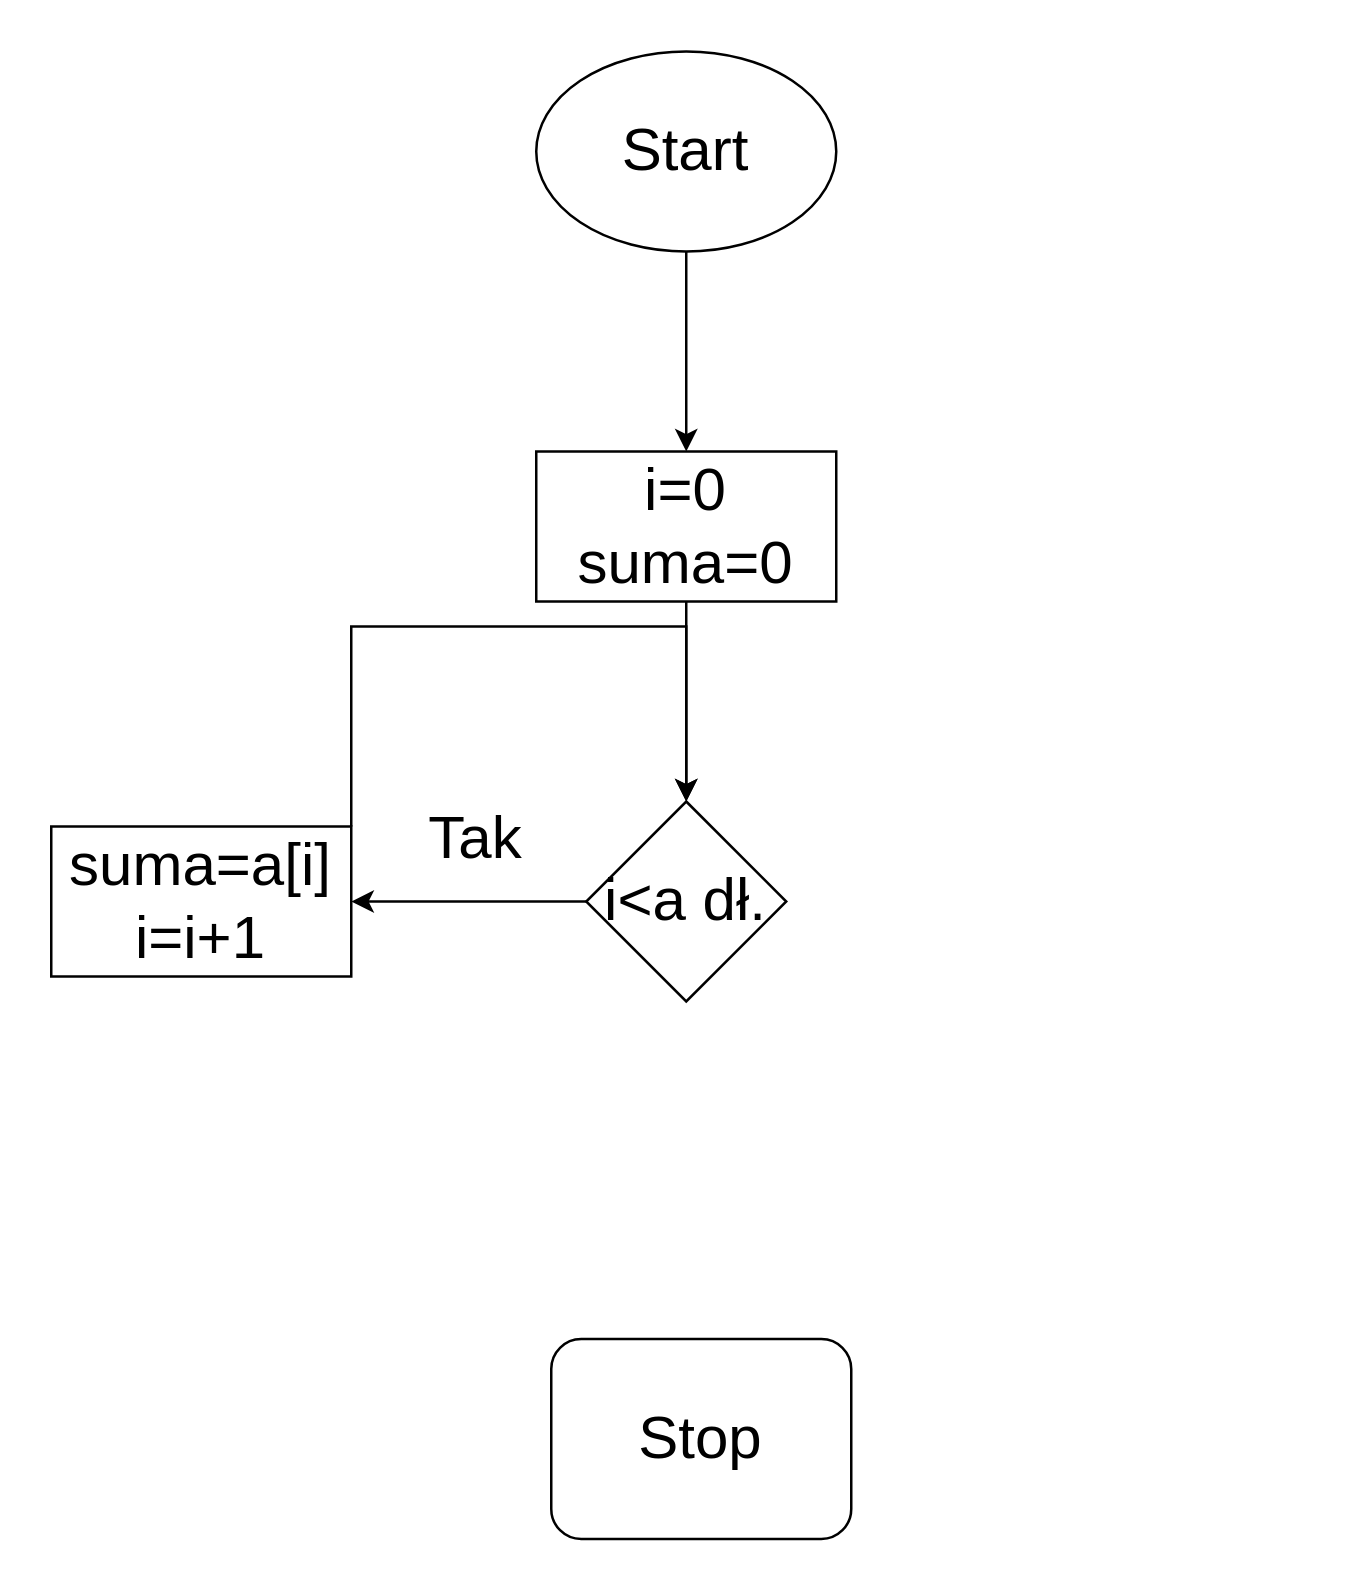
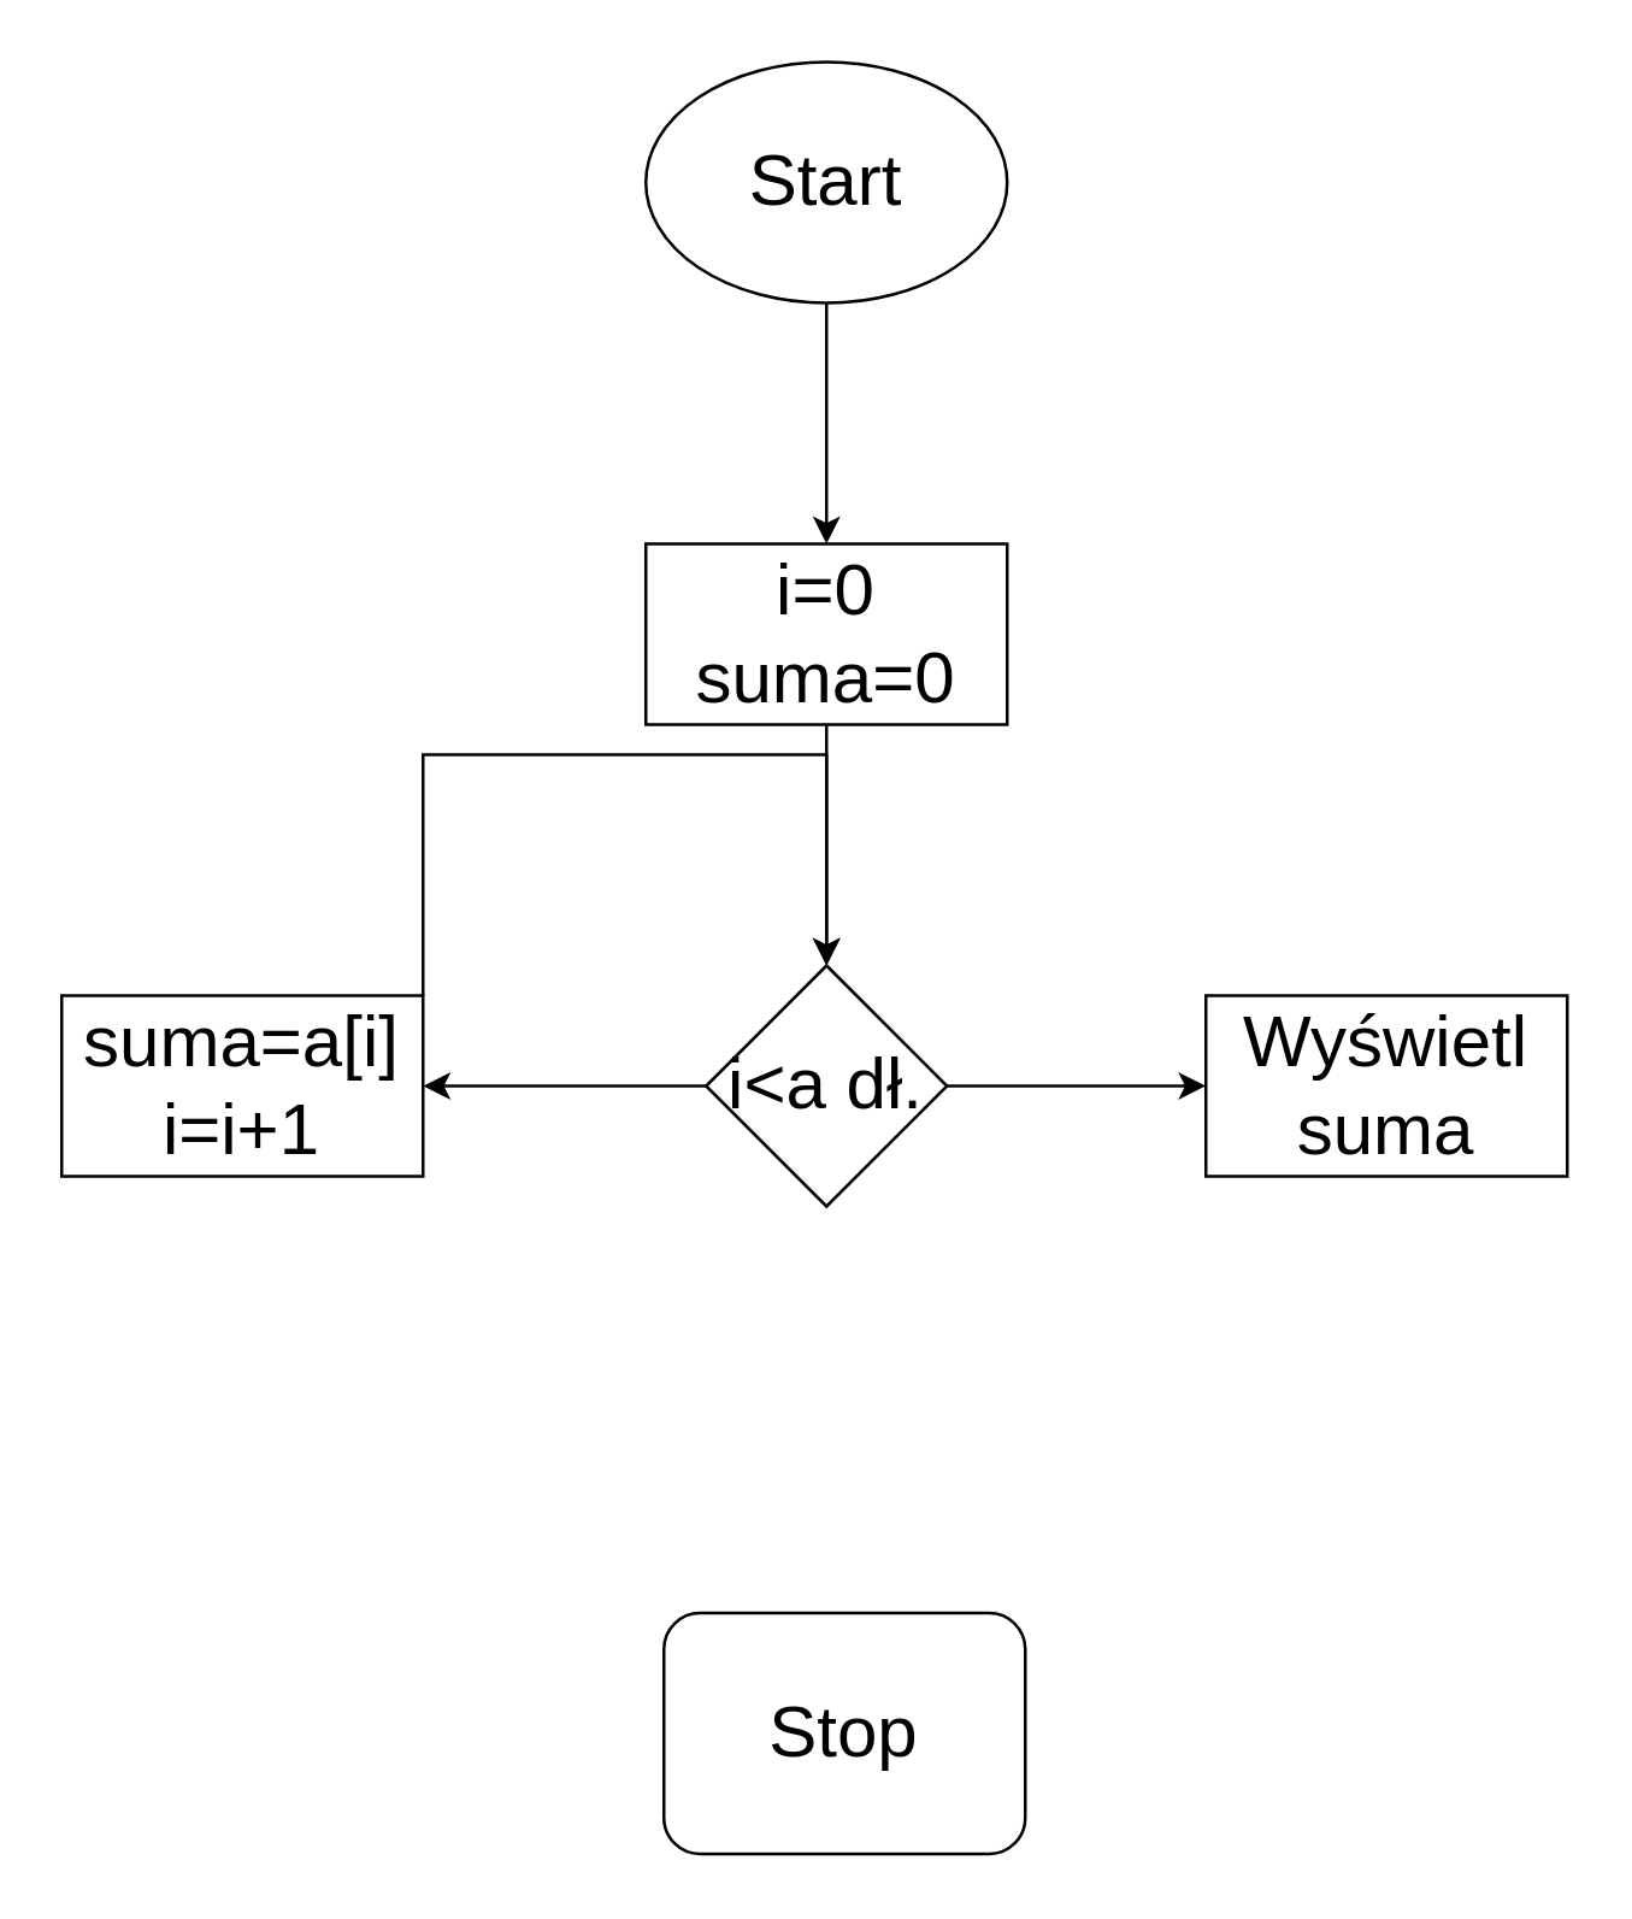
- <mxCell id="12" value="Tak" style="text;html=1;strokeColor=none;fillColor=none;align=center;verticalAlign=middle;whiteSpace=wrap;rounded=0;fontSize=24;" vertex="1" parent="1"><mxGeometry x="160" y="320" width="60" height="30" as="geometry" /></mxCell>
+ <mxCell id="8" style="edgeStyle=orthogonalEdgeStyle;rounded=0;orthogonalLoop=1;jettySize=auto;html=1;fontSize=24;entryX=0;entryY=0.5;entryDx=0;entryDy=0;" edge="1" parent="1" source="9" target="13"><mxGeometry relative="1" as="geometry"><mxPoint x="394" y="360" as="targetPoint" /></mxGeometry></mxCell>
+ <mxCell id="13" value="Wyświetl suma" style="rounded=0;whiteSpace=wrap;html=1;fontSize=24;" vertex="1" parent="1"><mxGeometry x="400" y="330" width="120" height="60" as="geometry" /></mxCell>
